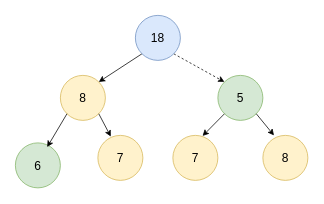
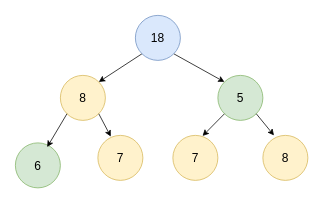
- <mxCell id="3" style="rounded=0;orthogonalLoop=1;jettySize=auto;html=1;exitX=1;exitY=1;exitDx=0;exitDy=0;entryX=0;entryY=0;entryDx=0;entryDy=0;dashed=1;" edge="1" parent="1" source="4" target="6"><mxGeometry relative="1" as="geometry" /></mxCell>
+ <mxCell id="3" style="rounded=0;orthogonalLoop=1;jettySize=auto;html=1;exitX=1;exitY=1;exitDx=0;exitDy=0;entryX=0;entryY=0;entryDx=0;entryDy=0;" edge="1" parent="1" source="4" target="6"><mxGeometry relative="1" as="geometry" /></mxCell>
